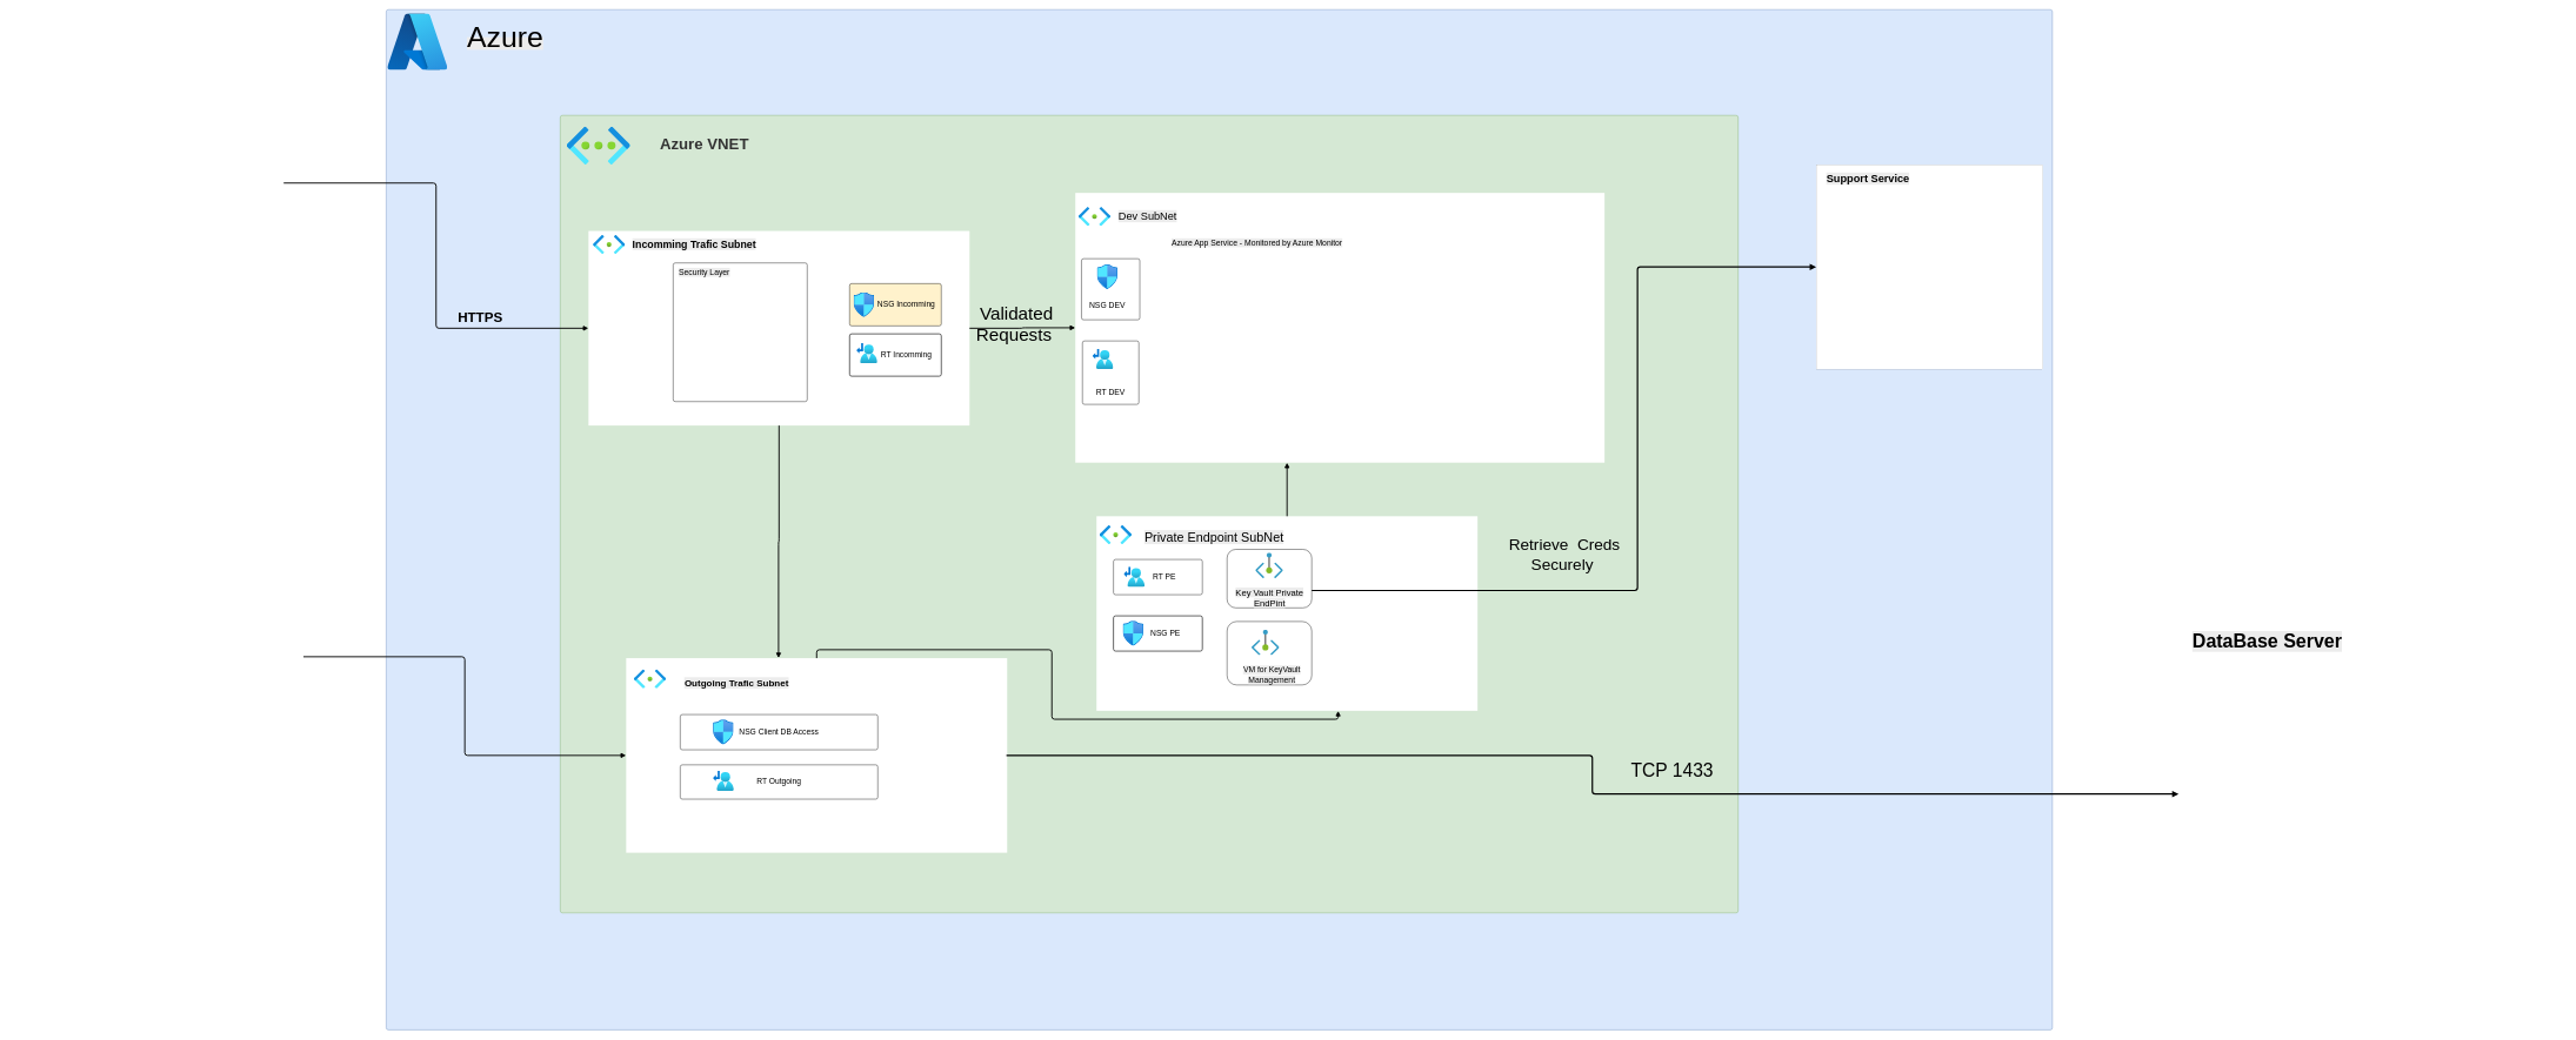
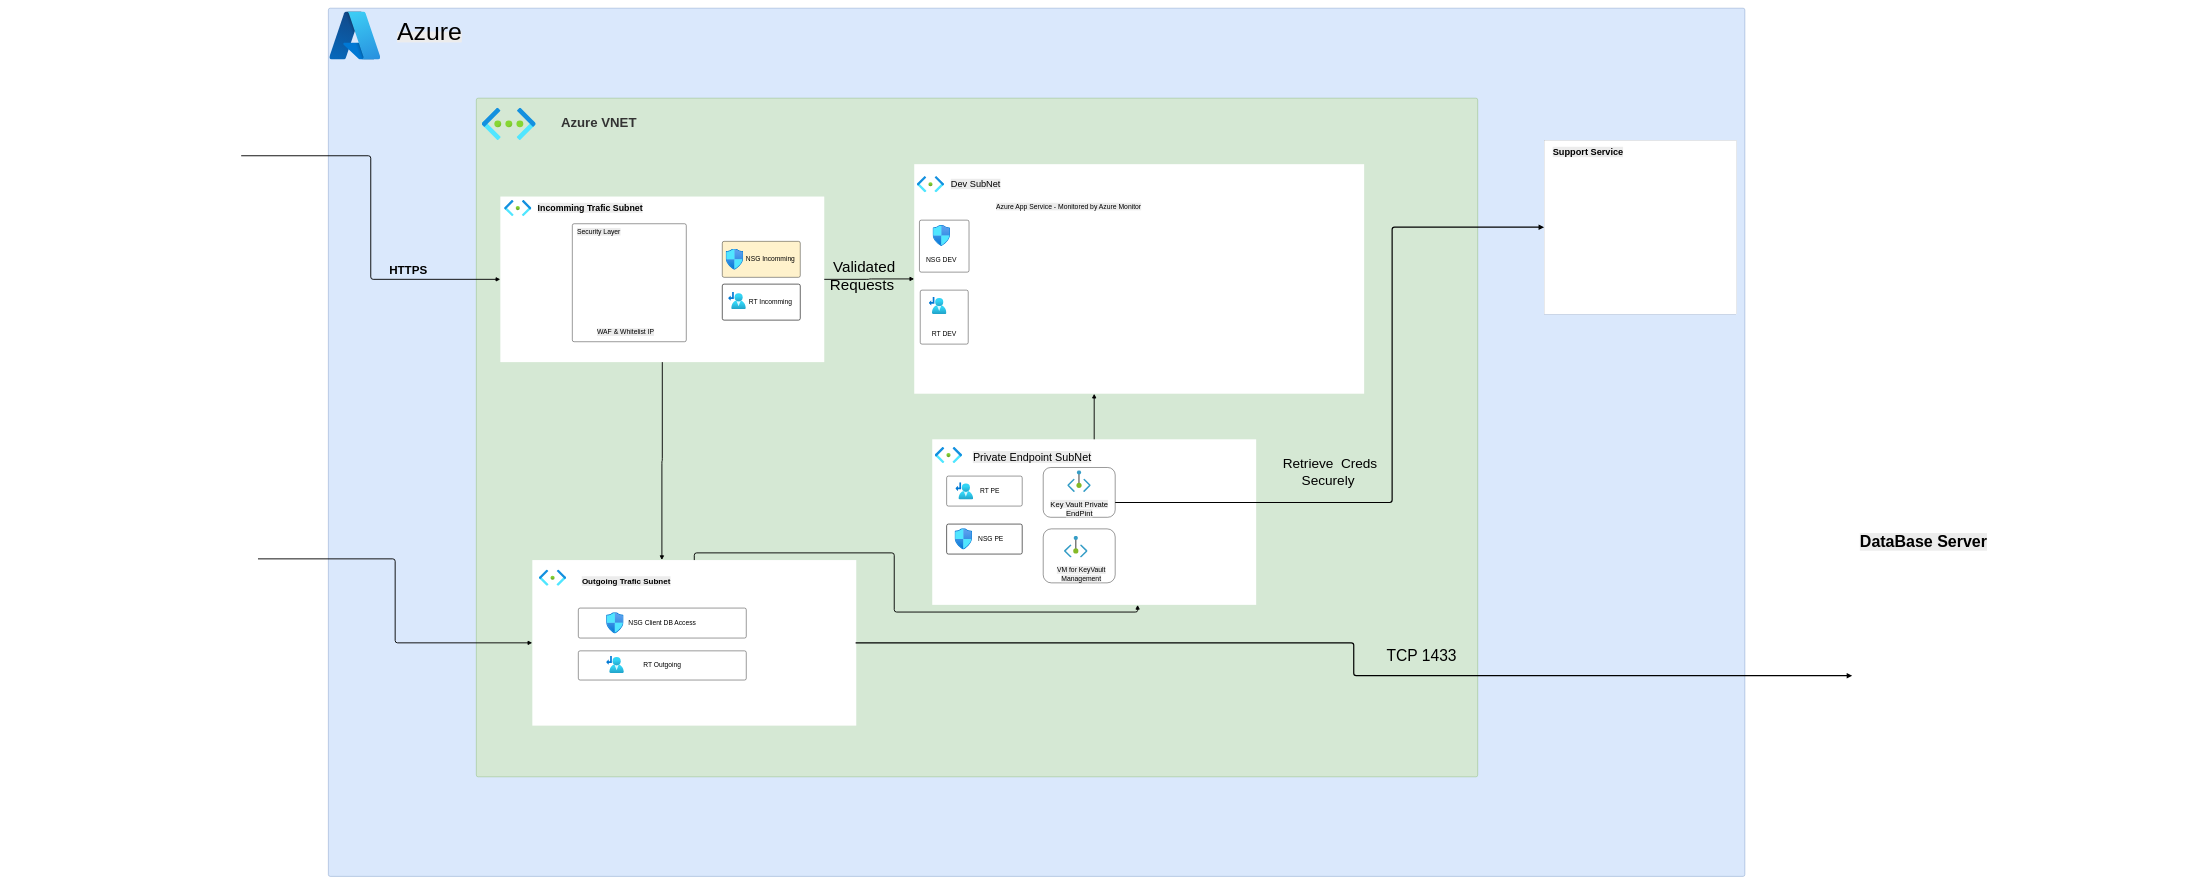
+ <mxCell id="53" value="&lt;span style=&quot;color: rgb(0, 0, 0); font-family: Helvetica; font-size: 17px; font-style: normal; font-variant-ligatures: normal; font-variant-caps: normal; font-weight: 400; letter-spacing: normal; orphans: 2; text-align: left; text-indent: 0px; text-transform: none; widows: 2; word-spacing: 0px; -webkit-text-stroke-width: 0px; white-space: normal; background-color: rgb(236, 236, 236); text-decoration-thickness: initial; text-decoration-style: initial; text-decoration-color: initial; display: inline !important; float: none;&quot;&gt;WAF &amp;amp; Whitelist IP&lt;/span&gt;" style="text;whiteSpace=wrap;html=1;" vertex="1" parent="1"><mxGeometry x="1490" y="814" width="180" height="40" as="geometry" /></mxCell>
- <mxCell id="73" value="&lt;span style=&quot;color: rgb(0, 0, 0); font-family: Helvetica; font-size: 40px; font-style: normal; font-variant-ligatures: normal; font-variant-caps: normal; font-weight: 700; letter-spacing: normal; orphans: 2; text-align: left; text-indent: 0px; text-transform: none; widows: 2; word-spacing: 0px; -webkit-text-stroke-width: 0px; white-space: normal; background-color: rgb(236, 236, 236); text-decoration-thickness: initial; text-decoration-style: initial; text-decoration-color: initial; display: inline !important; float: none;&quot;&gt;DataBase Server&lt;/span&gt;" style="text;whiteSpace=wrap;html=1;" vertex="1" parent="1"><mxGeometry x="4658" y="1334" width="350" height="70" as="geometry" /></mxCell>
+ <mxCell id="73" value="&lt;span style=&quot;color: rgb(0, 0, 0); font-family: Helvetica; font-size: 40px; font-style: normal; font-variant-ligatures: normal; font-variant-caps: normal; font-weight: 700; letter-spacing: normal; orphans: 2; text-align: left; text-indent: 0px; text-transform: none; widows: 2; word-spacing: 0px; -webkit-text-stroke-width: 0px; white-space: normal; background-color: rgb(236, 236, 236); text-decoration-thickness: initial; text-decoration-style: initial; text-decoration-color: initial; display: inline !important; float: none;&quot;&gt;DataBase Server&lt;/span&gt;" style="text;whiteSpace=wrap;html=1;" vertex="1" parent="1"><mxGeometry x="4648" y="1324" width="350" height="70" as="geometry" /></mxCell>
